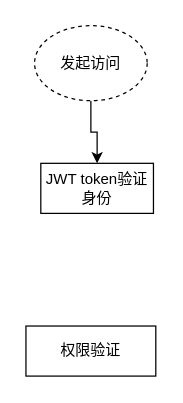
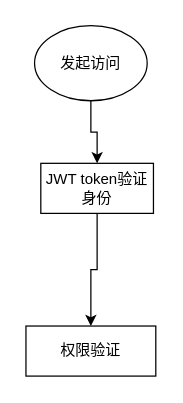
- <mxCell id="3" value="发起访问" style="ellipse;whiteSpace=wrap;html=1;dashed=1;" vertex="1" parent="1"><mxGeometry x="27" y="20" width="90" height="60" as="geometry" /></mxCell>
+ <mxCell id="3" value="发起访问" style="ellipse;whiteSpace=wrap;html=1;" vertex="1" parent="1"><mxGeometry x="27" y="20" width="90" height="60" as="geometry" /></mxCell>
+ <mxCell id="4" style="edgeStyle=orthogonalEdgeStyle;rounded=0;orthogonalLoop=1;jettySize=auto;html=1;entryX=0.5;entryY=0;entryDx=0;entryDy=0;" edge="1" parent="1" source="5" target="6"><mxGeometry relative="1" as="geometry" /></mxCell>
